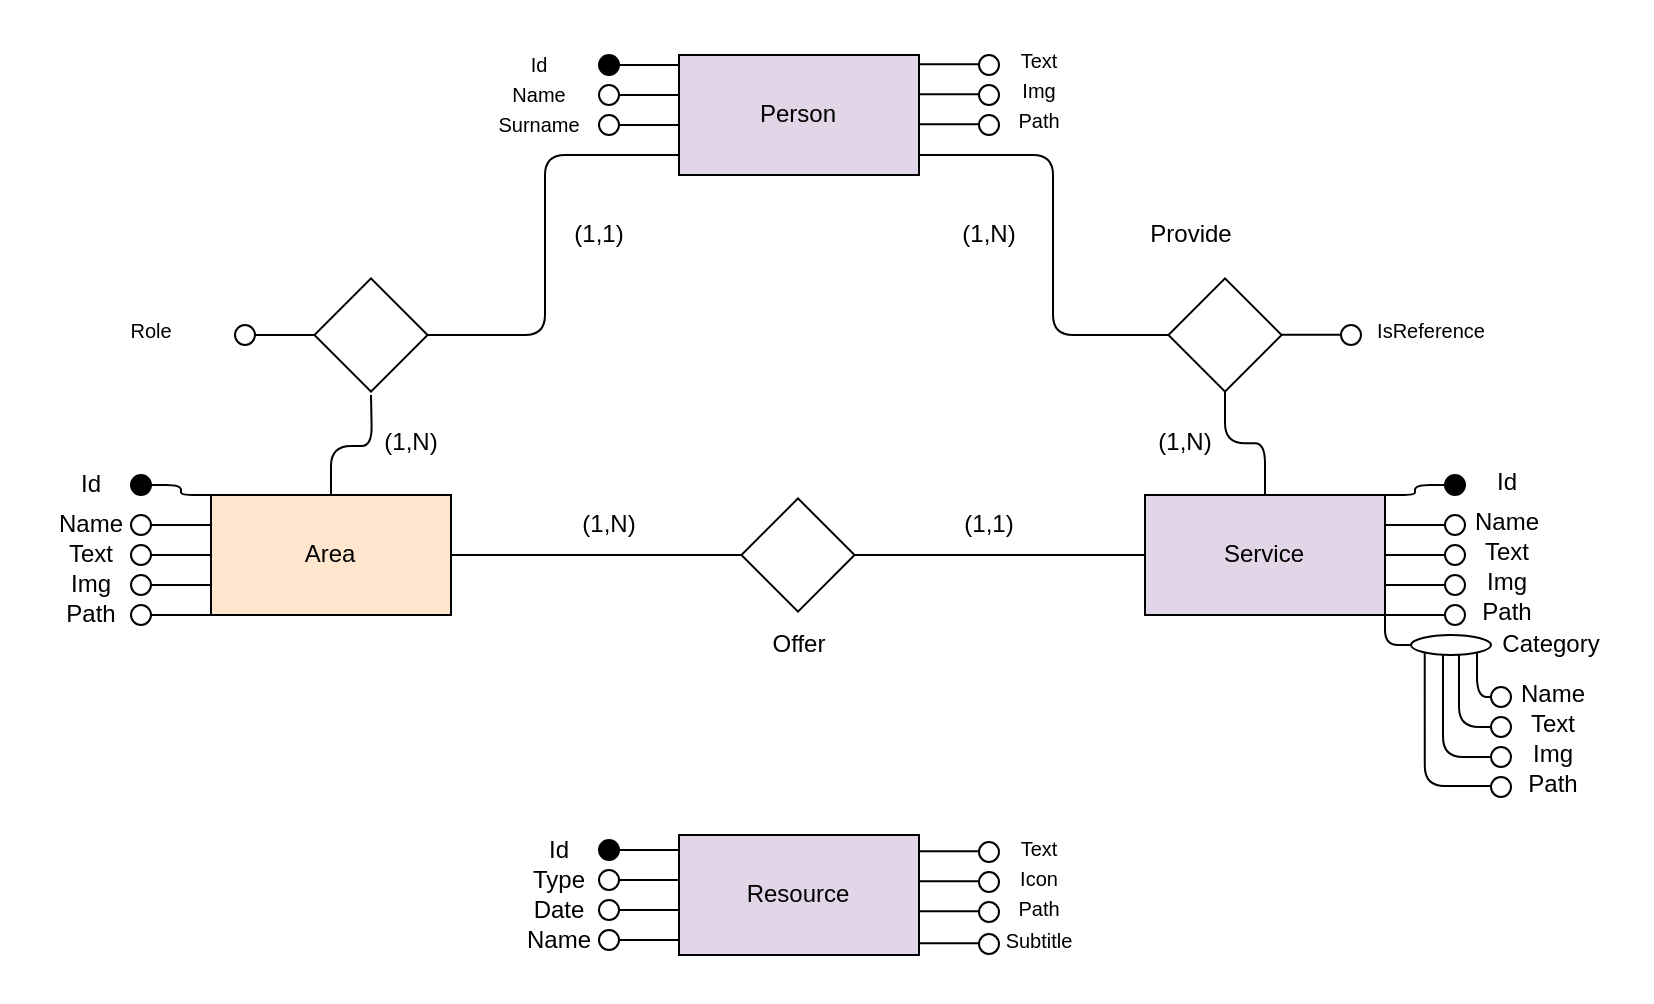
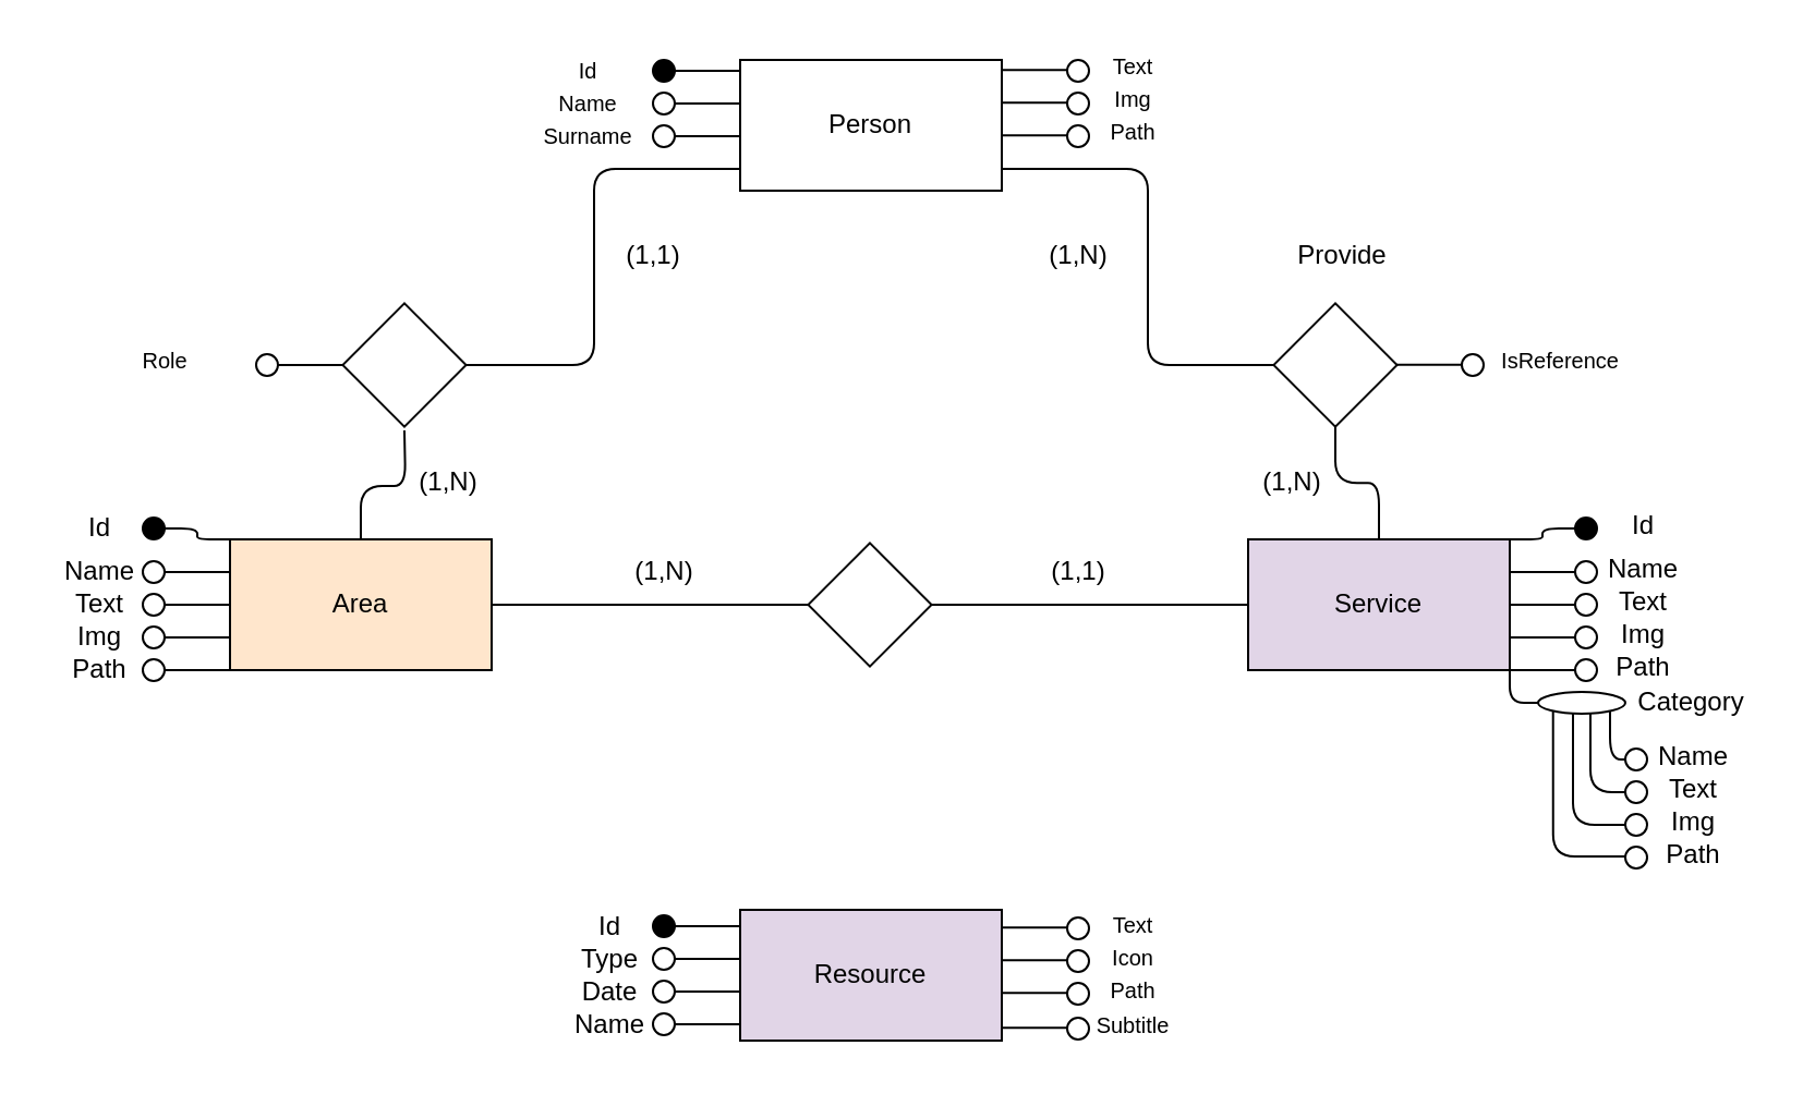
- <mxCell id="2" value="Person" style="rounded=0;whiteSpace=wrap;html=1;fillColor=#e1d5e7;" parent="1" vertex="1"><mxGeometry x="339" y="27" width="120" height="60" as="geometry" /></mxCell>
+ <mxCell id="2" value="Person" style="rounded=0;whiteSpace=wrap;html=1;" parent="1" vertex="1"><mxGeometry x="339" y="27" width="120" height="60" as="geometry" /></mxCell>
- <mxCell id="93" value="Provide" style="text;html=1;align=center;verticalAlign=middle;resizable=0;points=[];autosize=1;strokeColor=none;fontSize=12;" parent="1" vertex="1"><mxGeometry x="565" y="107" width="60" height="20" as="geometry" /></mxCell>
+ <mxCell id="93" value="Provide" style="text;html=1;align=center;verticalAlign=middle;resizable=0;points=[];autosize=1;strokeColor=none;fontSize=12;" parent="1" vertex="1"><mxGeometry x="585" y="107" width="60" height="20" as="geometry" /></mxCell>
- <mxCell id="94" value="Offer" style="text;html=1;align=center;verticalAlign=middle;resizable=0;points=[];autosize=1;strokeColor=none;fontSize=12;" parent="1" vertex="1"><mxGeometry x="379" y="312" width="40" height="20" as="geometry" /></mxCell>
